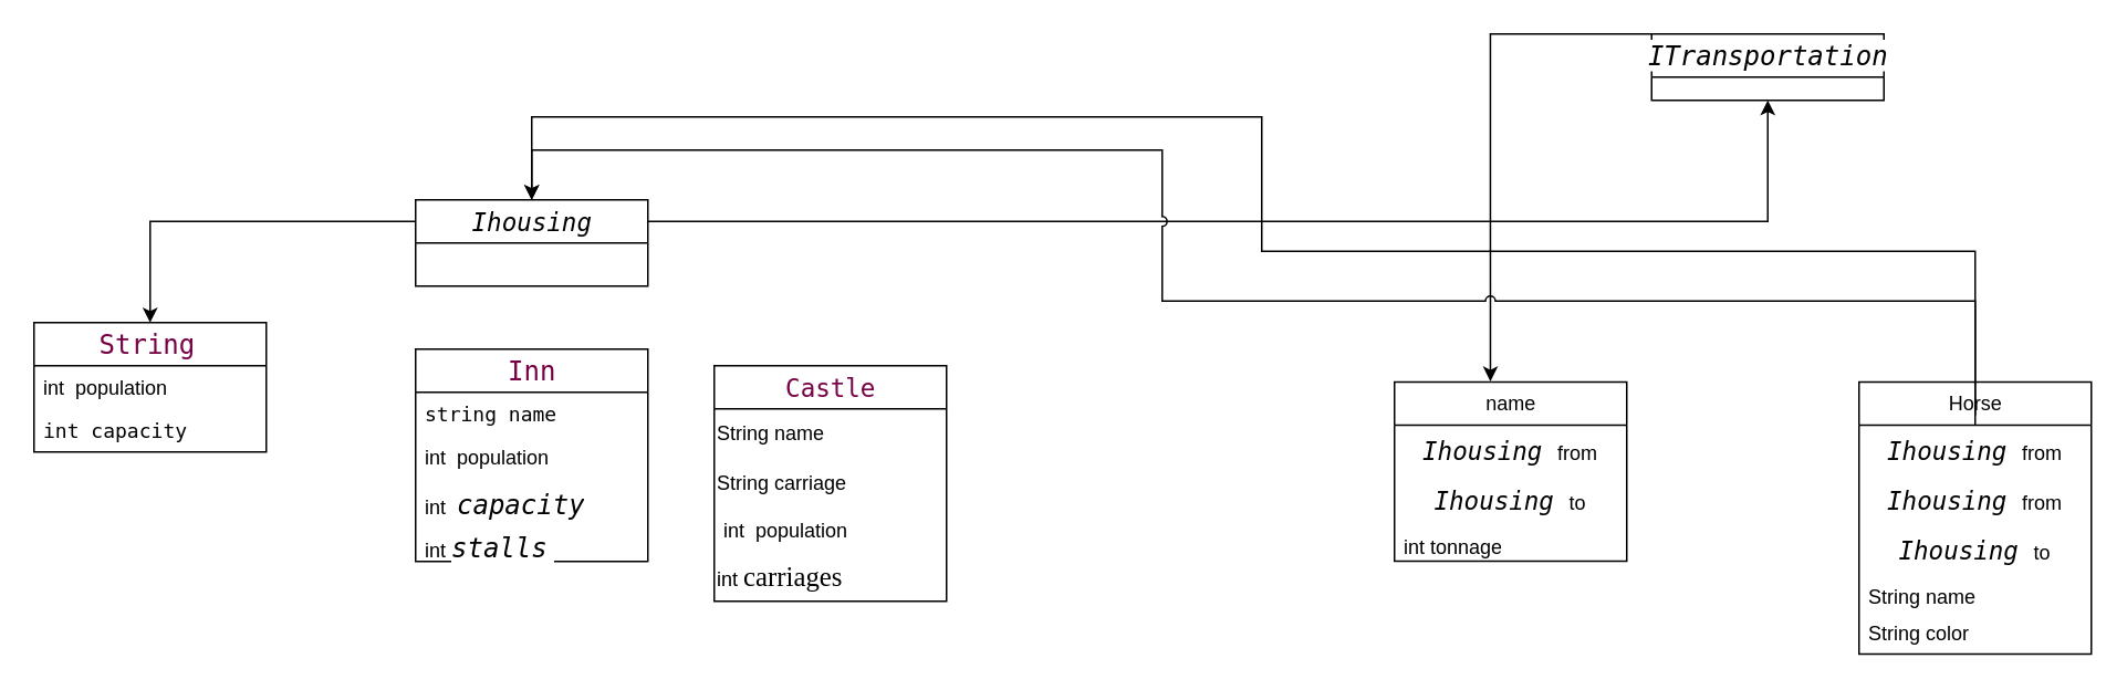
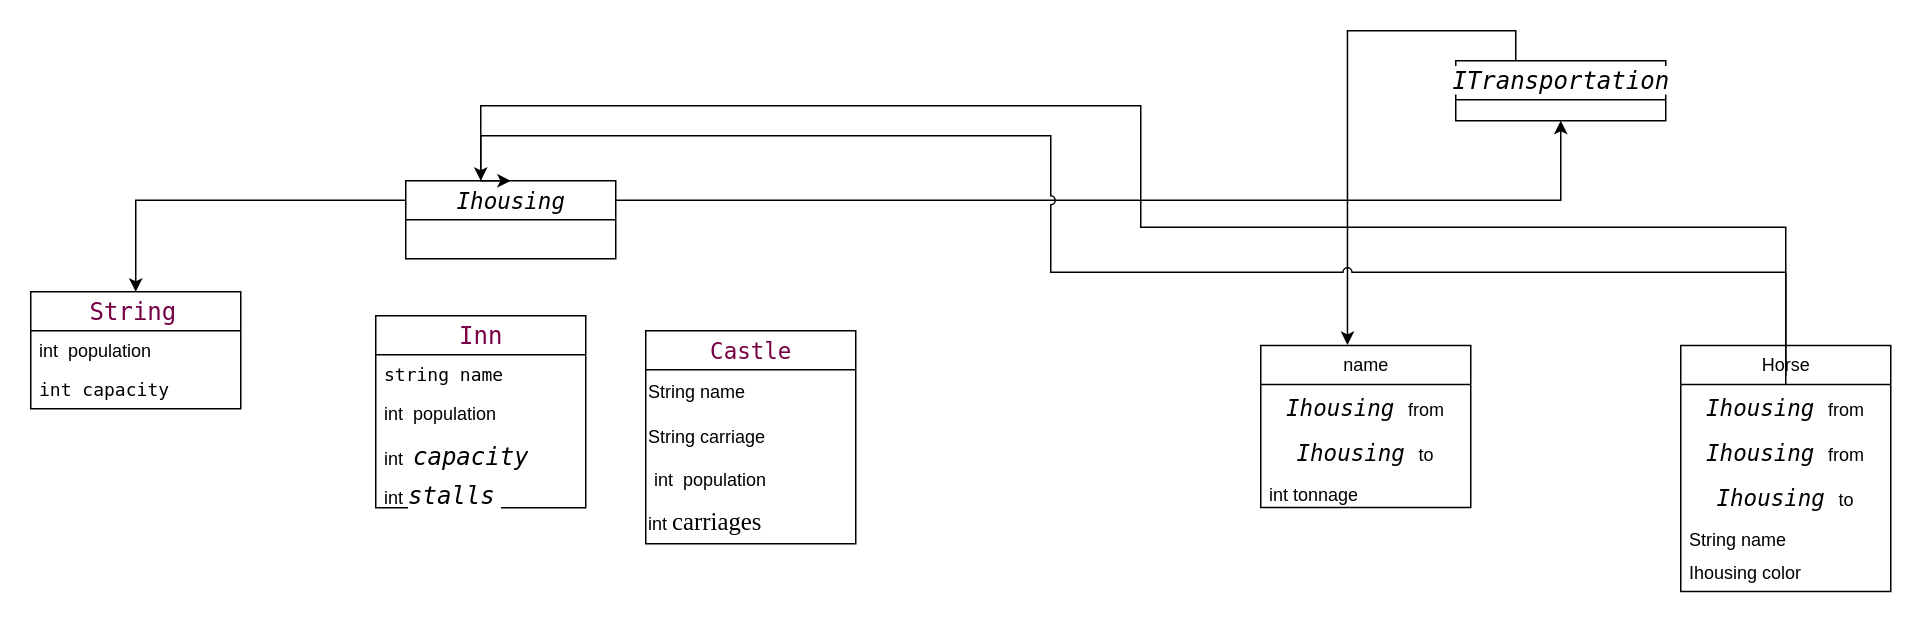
- <mxCell id="18" value="&lt;span style=&quot;margin: 0px; padding: 0px; font-style: italic; font-family: Charter-Racket, serif; font-size: 16.52px; text-align: left; text-wrap-mode: wrap; background-color: rgb(255, 255, 255);&quot; class=&quot;emph&quot;&gt;&lt;span style=&quot;margin: 0px; padding: 0px; font-family: Fira-Mono, monospace; white-space: inherit; font-size: 1rem;&quot; class=&quot;stt&quot;&gt;ITransportation&lt;/span&gt;&lt;/span&gt;" style="swimlane;fontStyle=0;childLayout=stackLayout;horizontal=1;startSize=26;fillColor=none;horizontalStack=0;resizeParent=1;resizeParentMax=0;resizeLast=0;collapsible=1;marginBottom=0;html=1;" parent="1" vertex="1"><mxGeometry x="995" y="20" width="140" height="40" as="geometry" /></mxCell>
+ <mxCell id="18" value="&lt;span style=&quot;margin: 0px; padding: 0px; font-style: italic; font-family: Charter-Racket, serif; font-size: 16.52px; text-align: left; text-wrap-mode: wrap; background-color: rgb(255, 255, 255);&quot; class=&quot;emph&quot;&gt;&lt;span style=&quot;margin: 0px; padding: 0px; font-family: Fira-Mono, monospace; white-space: inherit; font-size: 1rem;&quot; class=&quot;stt&quot;&gt;ITransportation&lt;/span&gt;&lt;/span&gt;" style="swimlane;fontStyle=0;childLayout=stackLayout;horizontal=1;startSize=26;fillColor=none;horizontalStack=0;resizeParent=1;resizeParentMax=0;resizeLast=0;collapsible=1;marginBottom=0;html=1;" parent="1" vertex="1"><mxGeometry x="970" y="40" width="140" height="40" as="geometry" /></mxCell>
- <mxCell id="2" value="&lt;span style=&quot;font-family: Fira-Mono, monospace; font-size: 15px; font-style: italic; text-align: left; text-wrap-mode: wrap; background-color: rgb(255, 255, 255);&quot;&gt;Ihousing&lt;/span&gt;" style="swimlane;fontStyle=0;childLayout=stackLayout;horizontal=1;startSize=26;fillColor=none;horizontalStack=0;resizeParent=1;resizeParentMax=0;resizeLast=0;collapsible=1;marginBottom=0;html=1;" parent="1" vertex="1"><mxGeometry x="250" y="120" width="140" height="52" as="geometry" /></mxCell>
+ <mxCell id="2" value="&lt;span style=&quot;font-family: Fira-Mono, monospace; font-size: 15px; font-style: italic; text-align: left; text-wrap-mode: wrap; background-color: rgb(255, 255, 255);&quot;&gt;Ihousing&lt;/span&gt;" style="swimlane;fontStyle=0;childLayout=stackLayout;horizontal=1;startSize=26;fillColor=none;horizontalStack=0;resizeParent=1;resizeParentMax=0;resizeLast=0;collapsible=1;marginBottom=0;html=1;" parent="1" vertex="1"><mxGeometry x="270" y="120" width="140" height="52" as="geometry" /></mxCell>
- <mxCell id="24" value="String color" style="text;strokeColor=none;fillColor=none;align=left;verticalAlign=top;spacingLeft=4;spacingRight=4;overflow=hidden;rotatable=0;points=[[0,0.5],[1,0.5]];portConstraint=eastwest;whiteSpace=wrap;html=1;" parent="19" vertex="1"><mxGeometry y="138" width="140" height="26" as="geometry" /></mxCell>
+ <mxCell id="24" value="Ihousing color" style="text;strokeColor=none;fillColor=none;align=left;verticalAlign=top;spacingLeft=4;spacingRight=4;overflow=hidden;rotatable=0;points=[[0,0.5],[1,0.5]];portConstraint=eastwest;whiteSpace=wrap;html=1;" parent="19" vertex="1"><mxGeometry y="138" width="140" height="26" as="geometry" /></mxCell>
